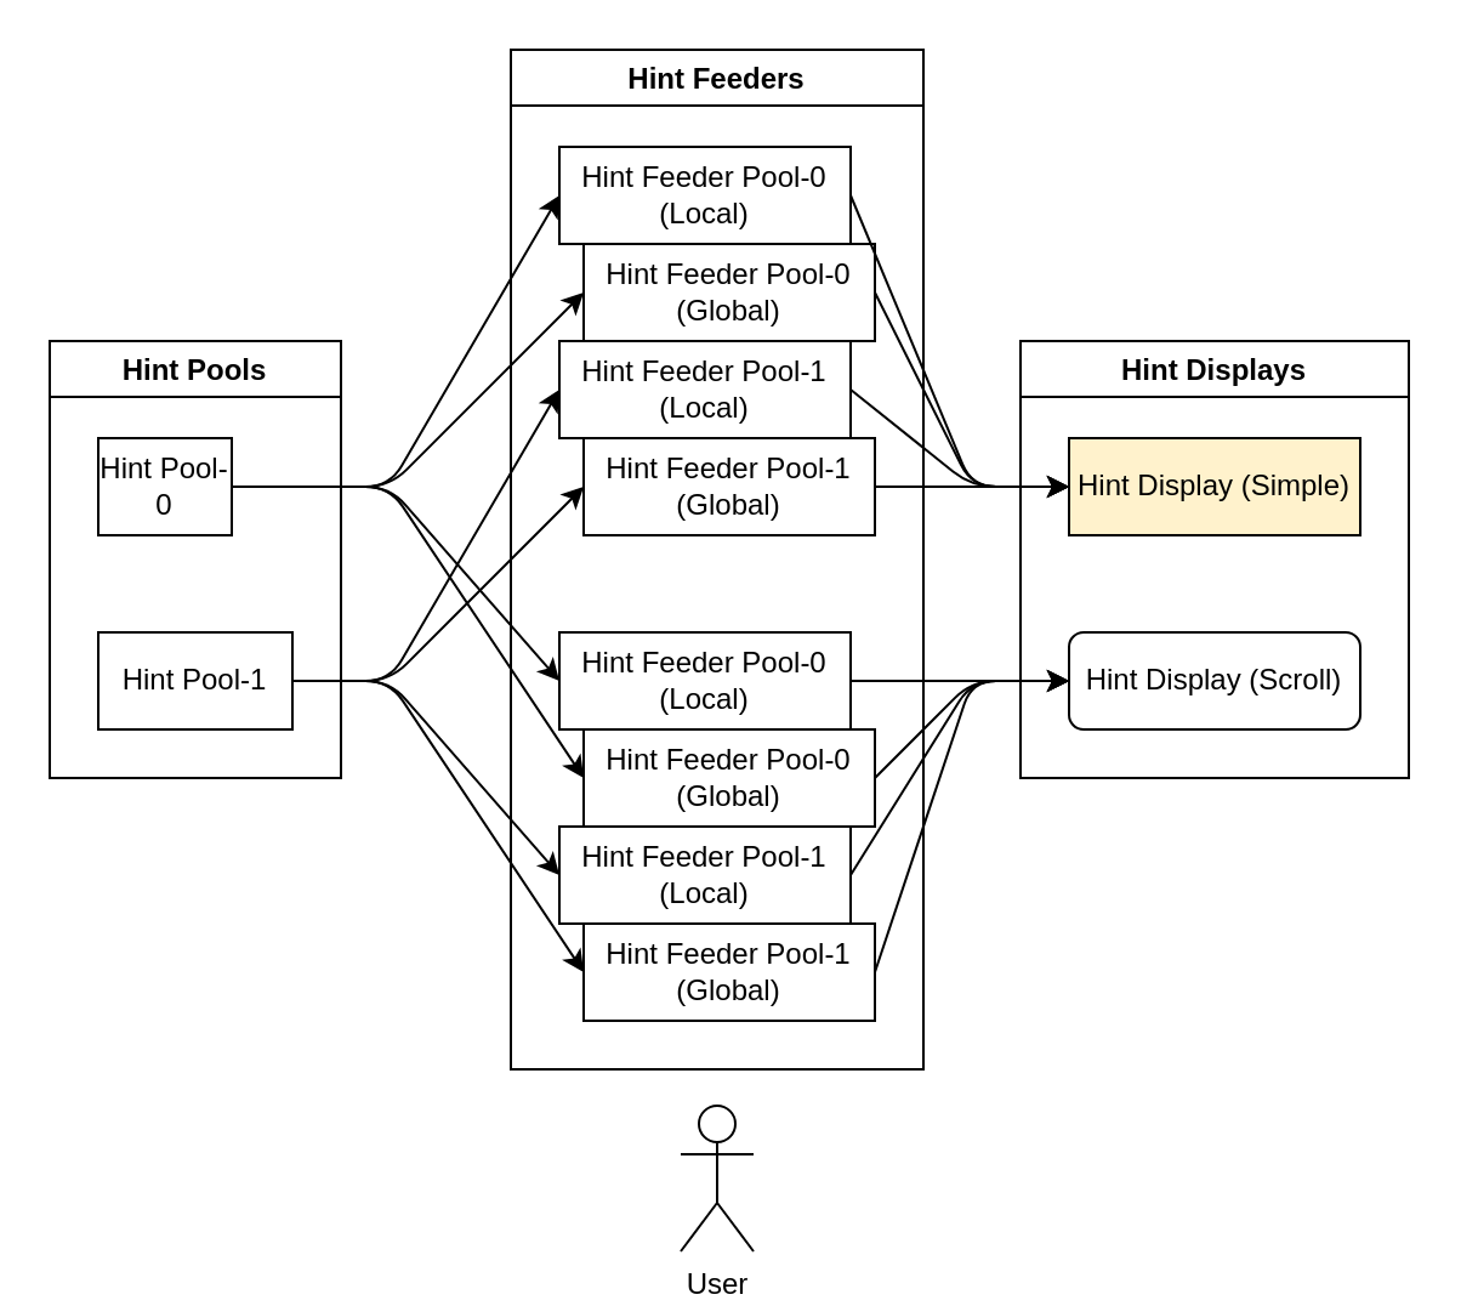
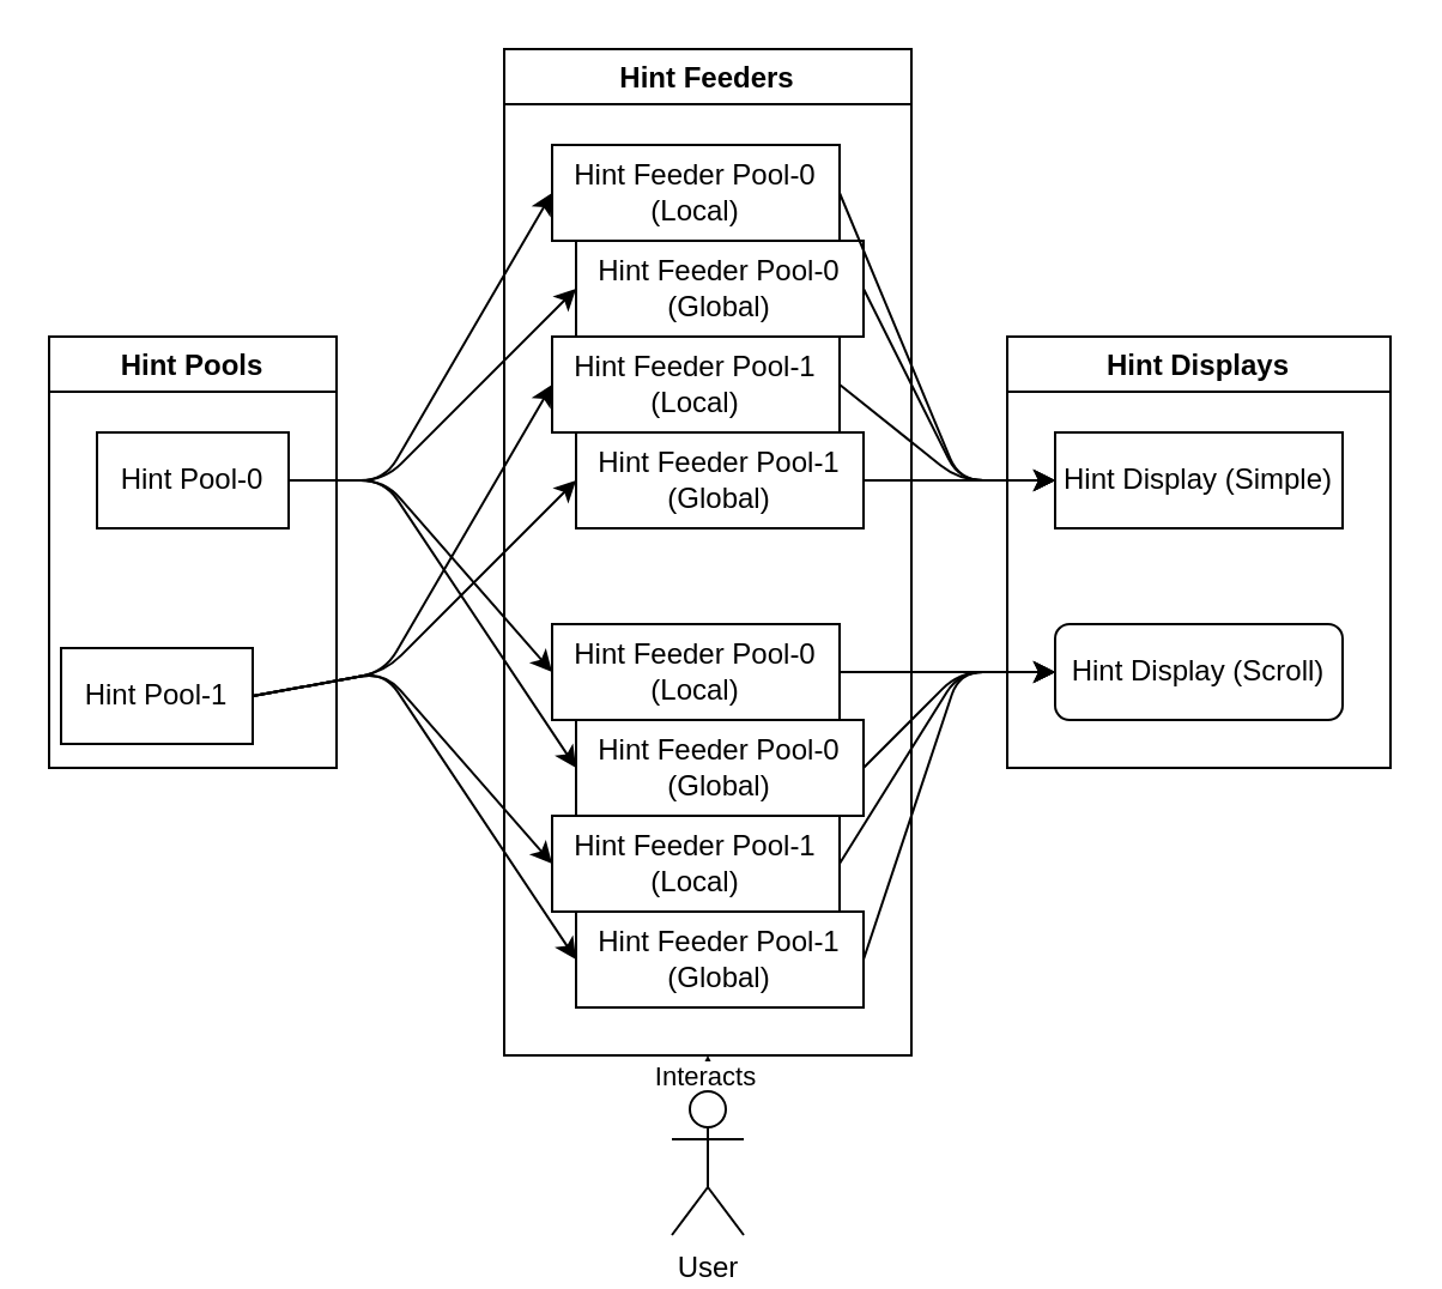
- <mxCell id="14" value="Hint Pool-0" style="whiteSpace=wrap;html=1;" parent="13" vertex="1"><mxGeometry x="20" y="40" width="55" height="40" as="geometry" /></mxCell>
+ <mxCell id="14" value="Hint Pool-0" style="whiteSpace=wrap;html=1;" parent="13" vertex="1"><mxGeometry x="20" y="40" width="80" height="40" as="geometry" /></mxCell>
- <mxCell id="17" value="Hint Display (Simple)" style="whiteSpace=wrap;html=1;fillColor=#fff2cc;" parent="16" vertex="1"><mxGeometry x="20" y="40" width="120" height="40" as="geometry" /></mxCell>
+ <mxCell id="17" value="Hint Display (Simple)" style="whiteSpace=wrap;html=1;" parent="16" vertex="1"><mxGeometry x="20" y="40" width="120" height="40" as="geometry" /></mxCell>
- <mxCell id="15" value="Hint Pool-1" style="whiteSpace=wrap;html=1;" parent="13" vertex="1"><mxGeometry x="20" y="120" width="80" height="40" as="geometry" /></mxCell>
+ <mxCell id="15" value="Hint Pool-1" style="whiteSpace=wrap;html=1;" parent="13" vertex="1"><mxGeometry x="5" y="130" width="80" height="40" as="geometry" /></mxCell>
+ <mxCell id="11" style="edgeStyle=none;html=1;" parent="1" source="36" target="2" edge="1"><mxGeometry relative="1" as="geometry" /></mxCell>
+ <mxCell id="12" value="Interacts" style="edgeLabel;html=1;align=center;verticalAlign=middle;resizable=0;points=[];" parent="11" vertex="1" connectable="0"><mxGeometry x="-0.004" y="2" relative="1" as="geometry"><mxPoint as="offset" /></mxGeometry></mxCell>
